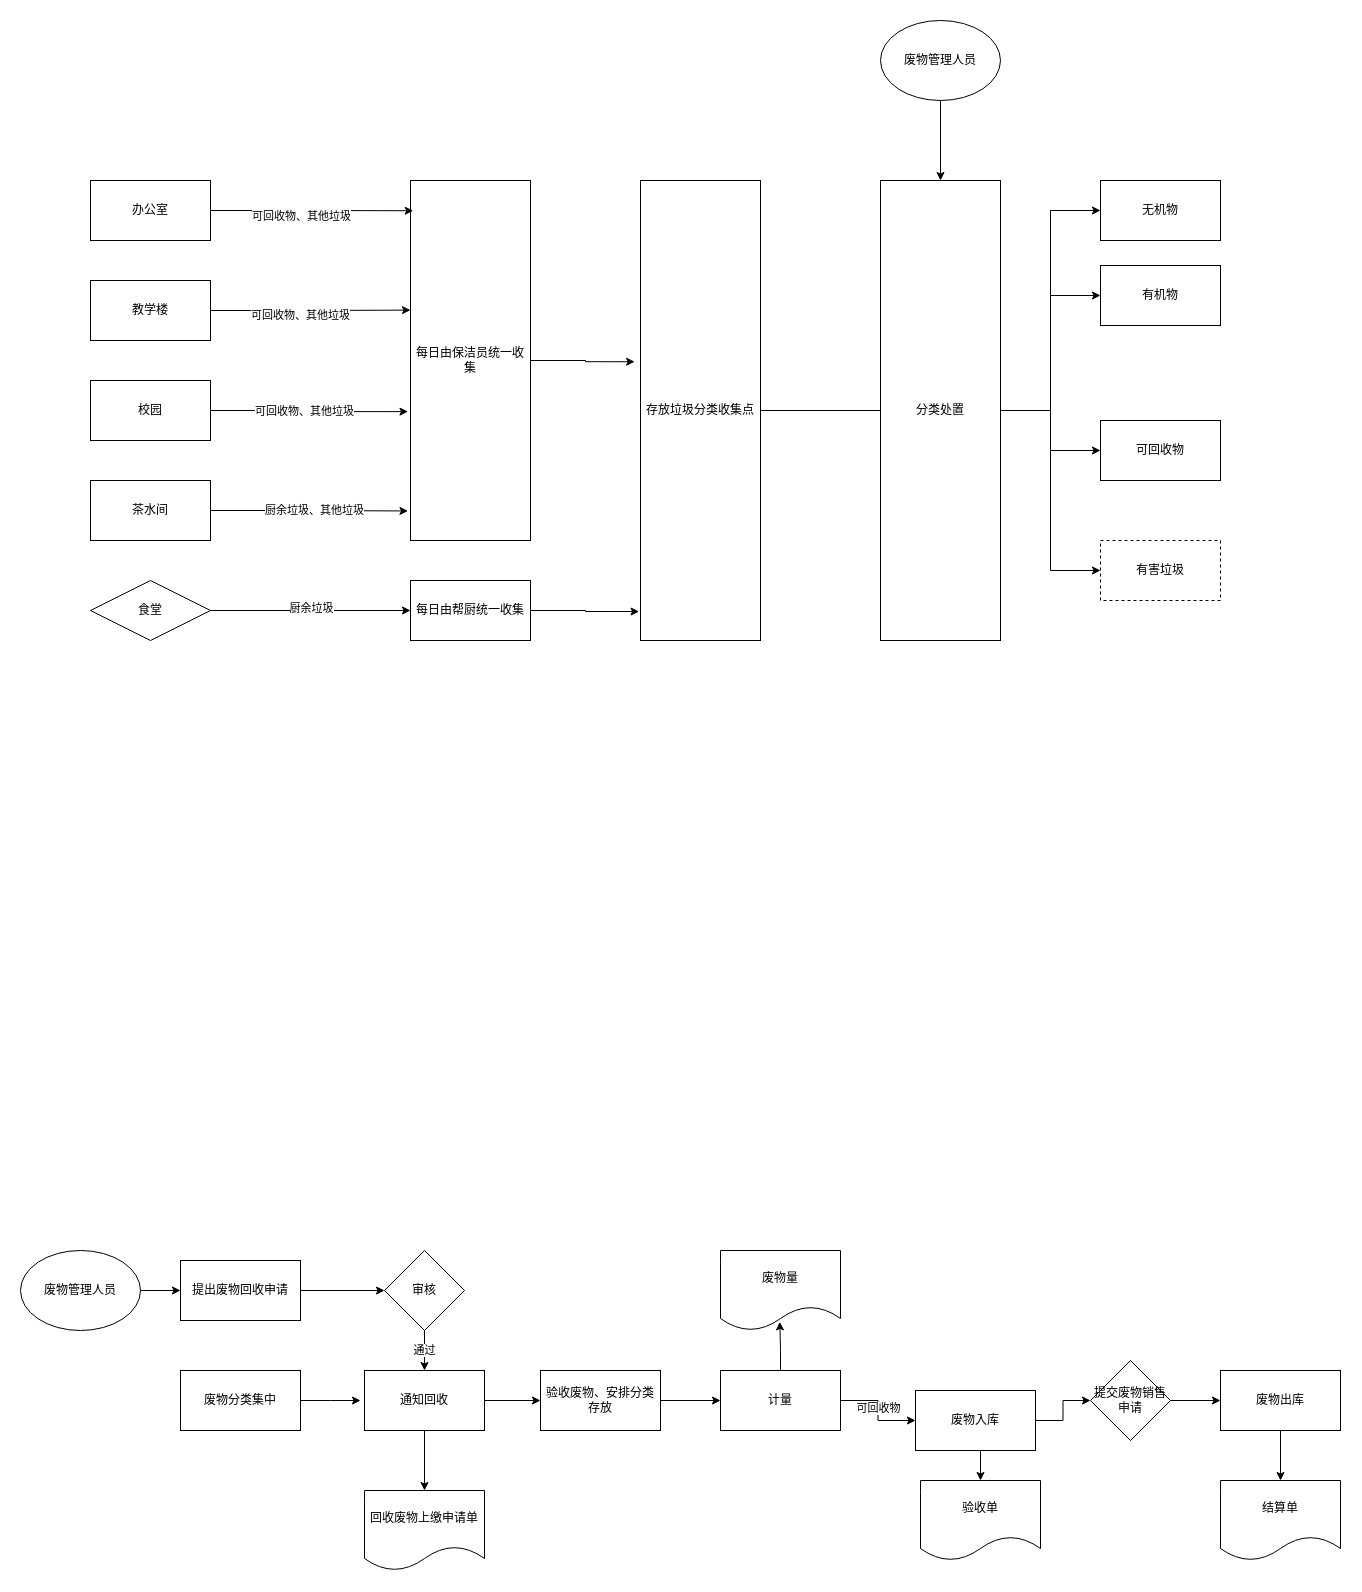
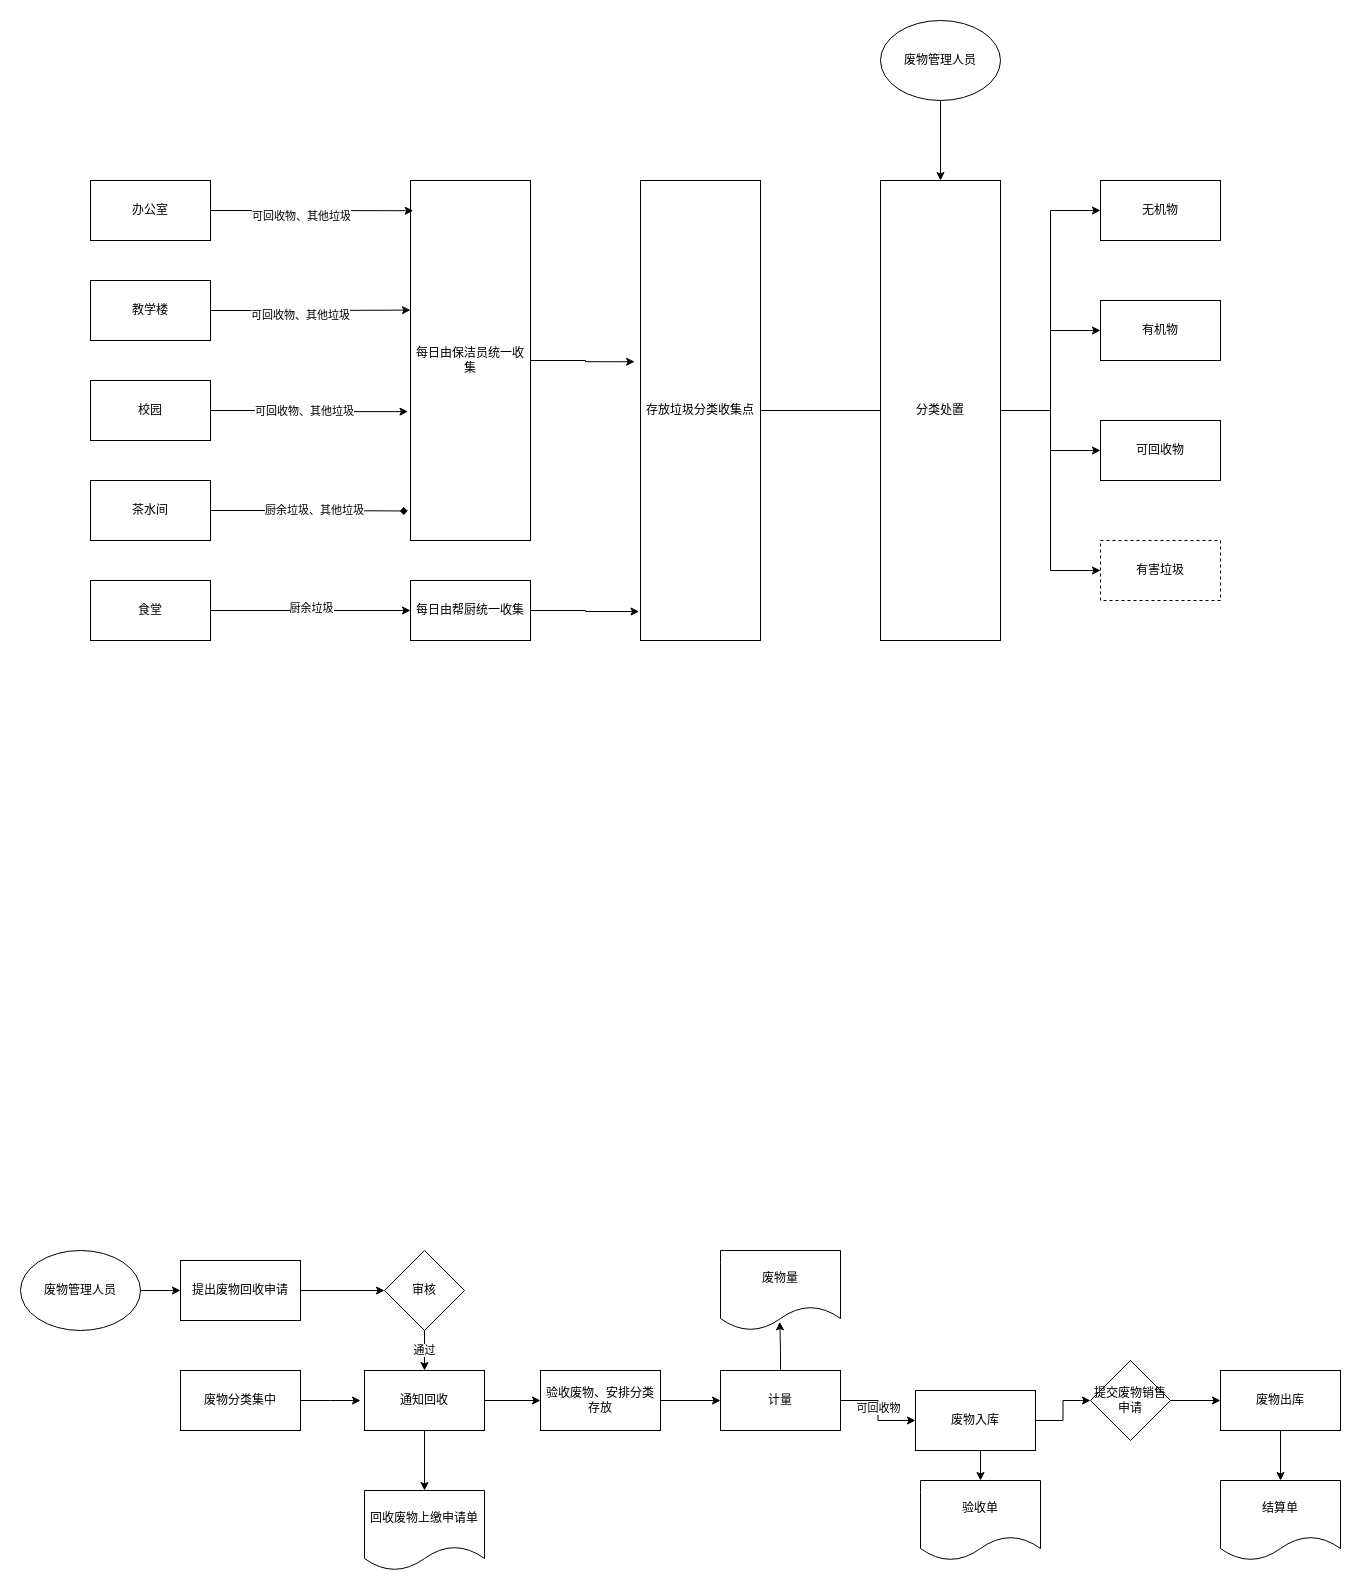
- <mxCell id="24" value="有机物" style="rounded=0;whiteSpace=wrap;html=1;" vertex="1" parent="1"><mxGeometry x="1100" y="265" width="120" height="60" as="geometry" /></mxCell>
+ <mxCell id="24" value="有机物" style="rounded=0;whiteSpace=wrap;html=1;" vertex="1" parent="1"><mxGeometry x="1100" y="300" width="120" height="60" as="geometry" /></mxCell>
- <mxCell id="30" style="edgeStyle=orthogonalEdgeStyle;rounded=0;orthogonalLoop=1;jettySize=auto;html=1;exitX=1;exitY=0.5;exitDx=0;exitDy=0;entryX=-0.021;entryY=0.918;entryDx=0;entryDy=0;entryPerimeter=0;" edge="1" parent="1" source="5" target="9"><mxGeometry relative="1" as="geometry" /></mxCell>
+ <mxCell id="30" style="edgeStyle=orthogonalEdgeStyle;rounded=0;orthogonalLoop=1;jettySize=auto;html=1;exitX=1;exitY=0.5;exitDx=0;exitDy=0;entryX=-0.021;entryY=0.918;entryDx=0;entryDy=0;entryPerimeter=0;endArrow=diamond;" edge="1" parent="1" source="5" target="9"><mxGeometry relative="1" as="geometry" /></mxCell>
- <mxCell id="8" value="食堂" style="rhombus;whiteSpace=wrap;html=1;" vertex="1" parent="1"><mxGeometry x="90" y="580" width="120" height="60" as="geometry" /></mxCell>
+ <mxCell id="8" value="食堂" style="rounded=0;whiteSpace=wrap;html=1;" vertex="1" parent="1"><mxGeometry x="90" y="580" width="120" height="60" as="geometry" /></mxCell>
